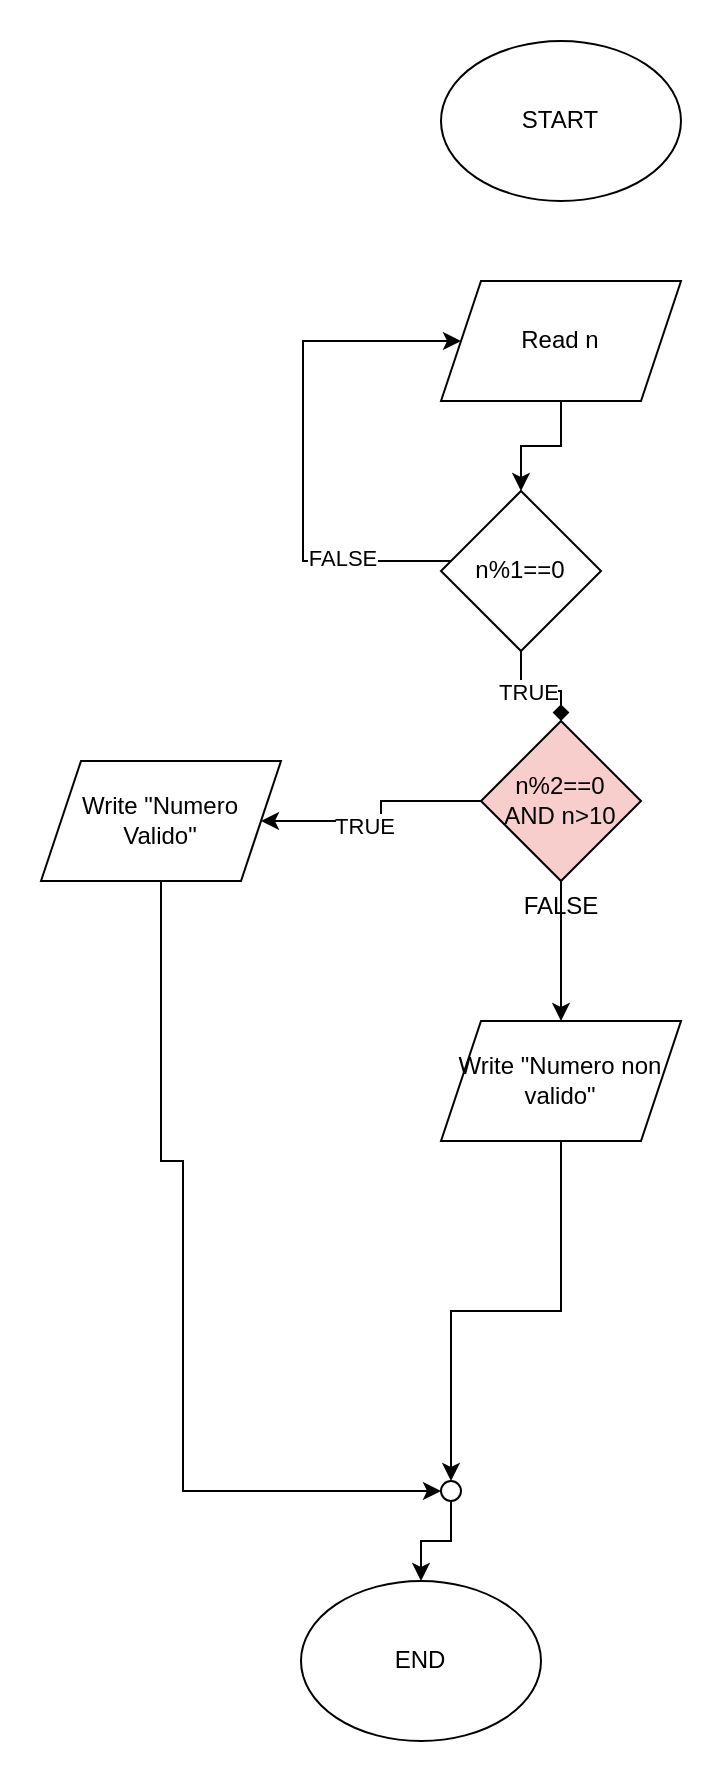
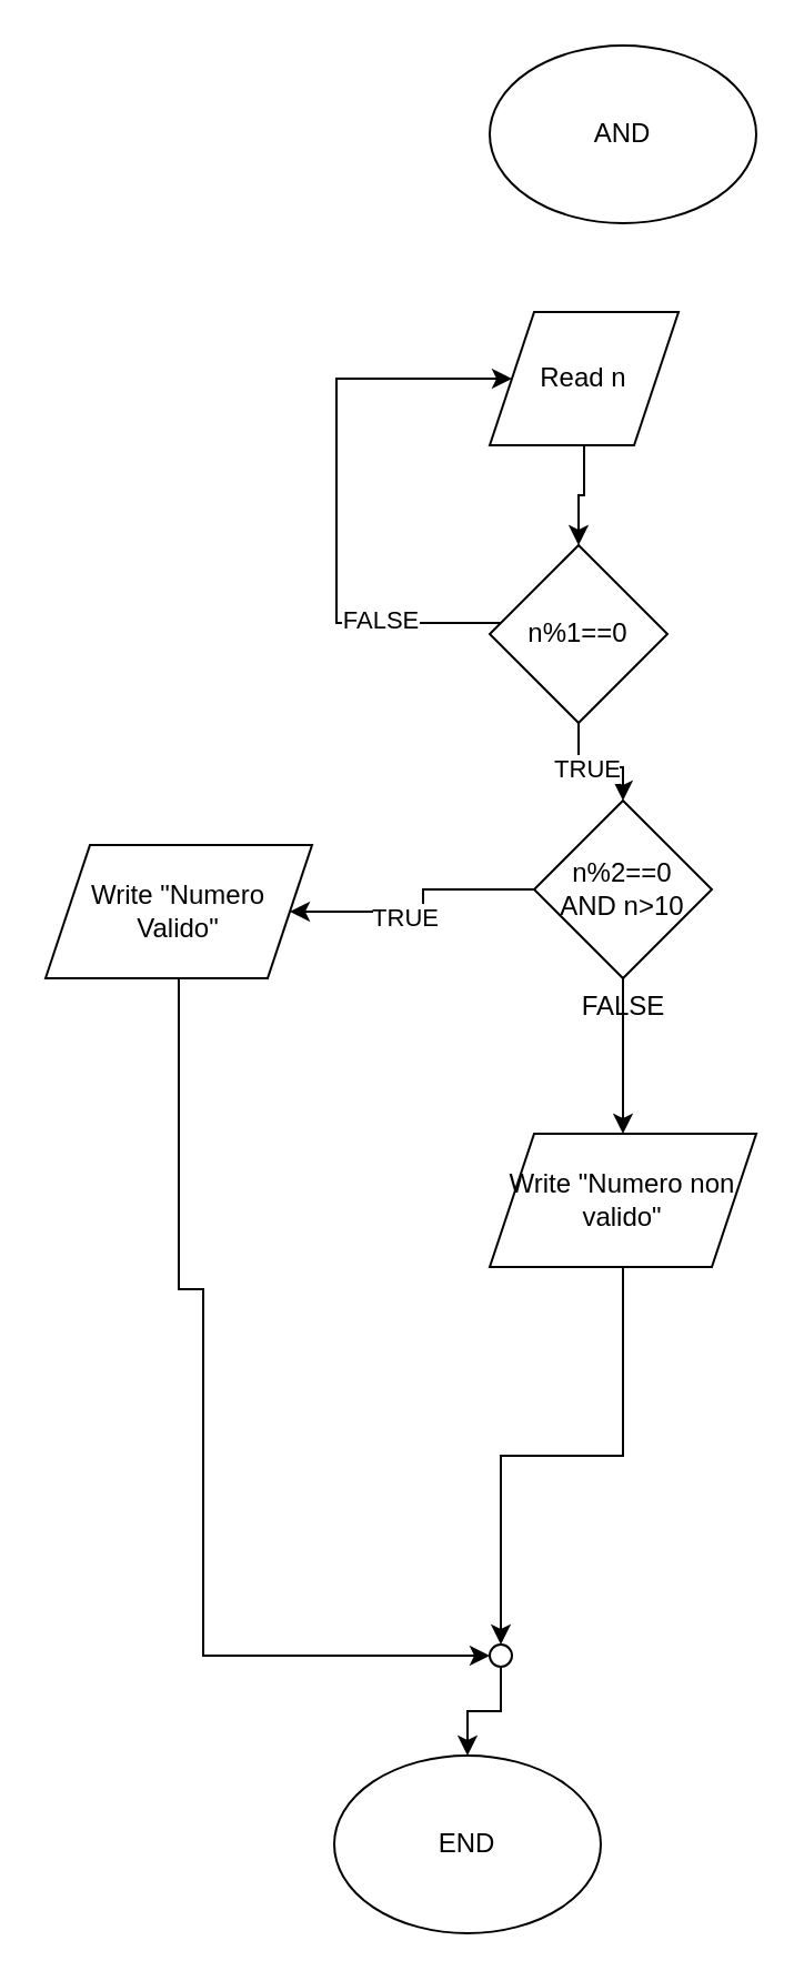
- <mxCell id="2" value="START" style="ellipse;whiteSpace=wrap;html=1;" vertex="1" parent="1"><mxGeometry x="220" y="20" width="120" height="80" as="geometry" /></mxCell>
+ <mxCell id="2" value="AND" style="ellipse;whiteSpace=wrap;html=1;" vertex="1" parent="1"><mxGeometry x="220" y="20" width="120" height="80" as="geometry" /></mxCell>
- <mxCell id="4" value="Read n" style="shape=parallelogram;perimeter=parallelogramPerimeter;whiteSpace=wrap;html=1;fixedSize=1;" vertex="1" parent="1"><mxGeometry x="220" y="140" width="120" height="60" as="geometry" /></mxCell>
+ <mxCell id="4" value="Read n" style="shape=parallelogram;perimeter=parallelogramPerimeter;whiteSpace=wrap;html=1;fixedSize=1;" vertex="1" parent="1"><mxGeometry x="220" y="140" width="85" height="60" as="geometry" /></mxCell>
- <mxCell id="5" style="edgeStyle=orthogonalEdgeStyle;rounded=0;orthogonalLoop=1;jettySize=auto;html=1;entryX=0.5;entryY=0;entryDx=0;entryDy=0;endArrow=diamond;" edge="1" parent="1" source="9" target="13"><mxGeometry relative="1" as="geometry" /></mxCell>
+ <mxCell id="5" style="edgeStyle=orthogonalEdgeStyle;rounded=0;orthogonalLoop=1;jettySize=auto;html=1;entryX=0.5;entryY=0;entryDx=0;entryDy=0;" edge="1" parent="1" source="9" target="13"><mxGeometry relative="1" as="geometry" /></mxCell>
- <mxCell id="13" value="&lt;div&gt;n%2==0&lt;/div&gt;&lt;div&gt;AND n&amp;gt;10&lt;br&gt;&lt;/div&gt;" style="rhombus;whiteSpace=wrap;html=1;fillColor=#f8cecc;" vertex="1" parent="1"><mxGeometry x="240" y="360" width="80" height="80" as="geometry" /></mxCell>
+ <mxCell id="13" value="&lt;div&gt;n%2==0&lt;/div&gt;&lt;div&gt;AND n&amp;gt;10&lt;br&gt;&lt;/div&gt;" style="rhombus;whiteSpace=wrap;html=1;" vertex="1" parent="1"><mxGeometry x="240" y="360" width="80" height="80" as="geometry" /></mxCell>
